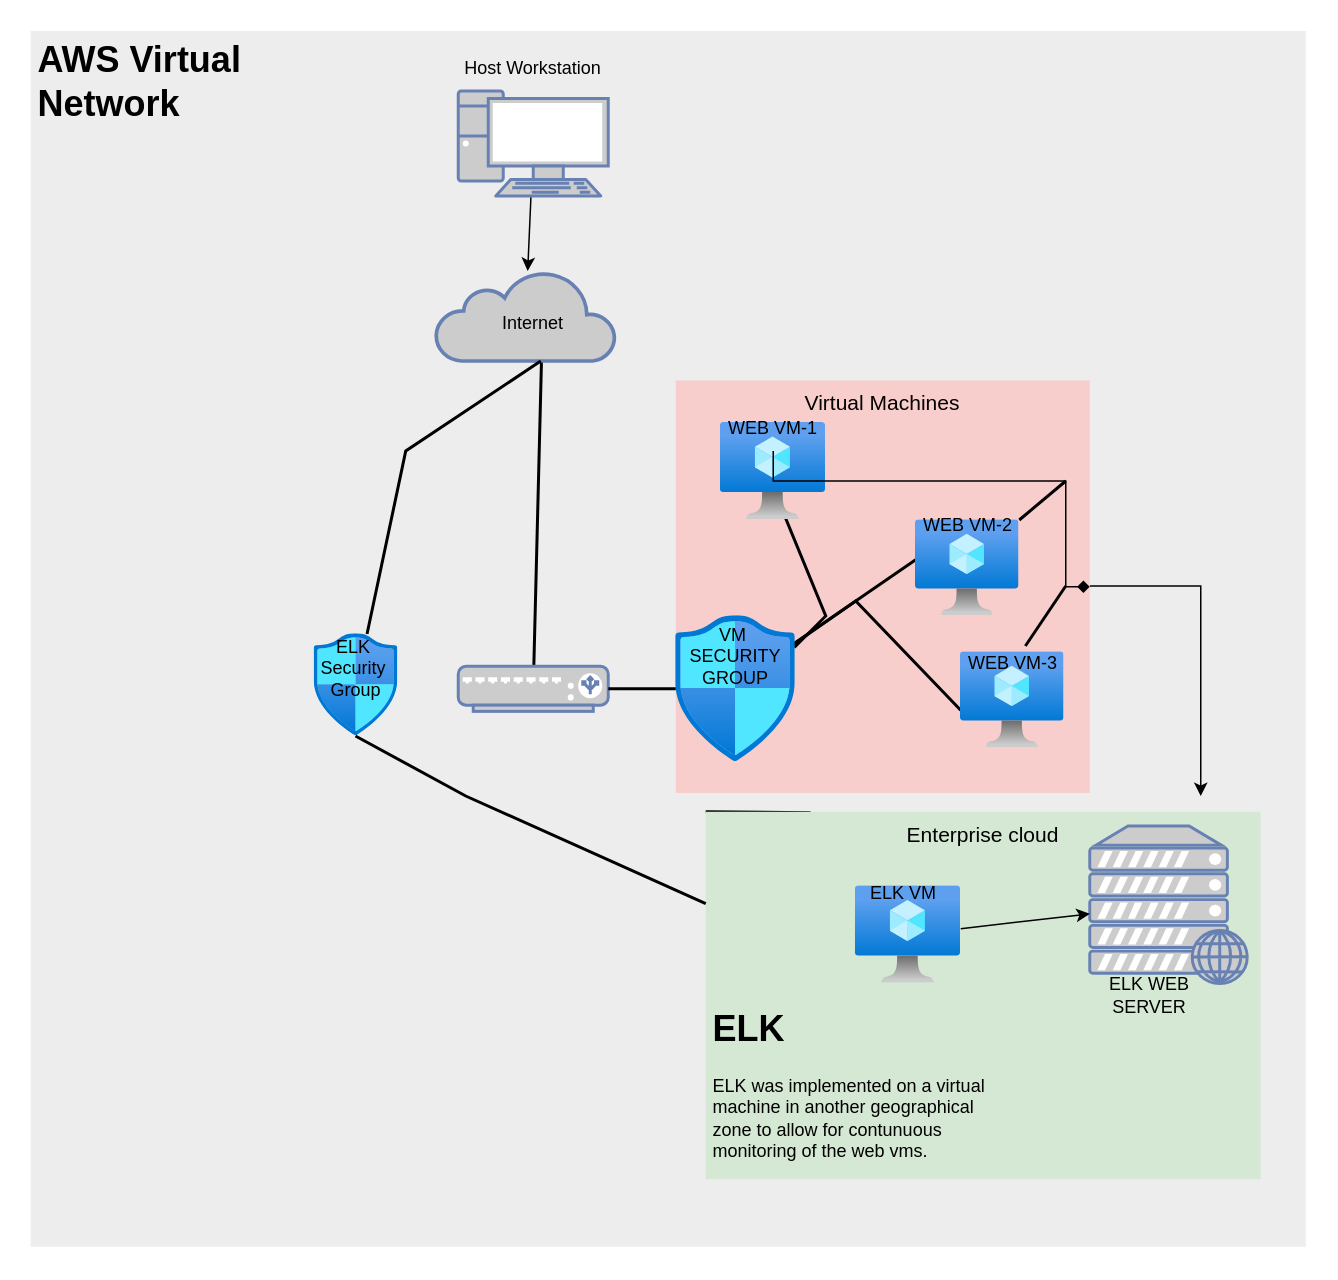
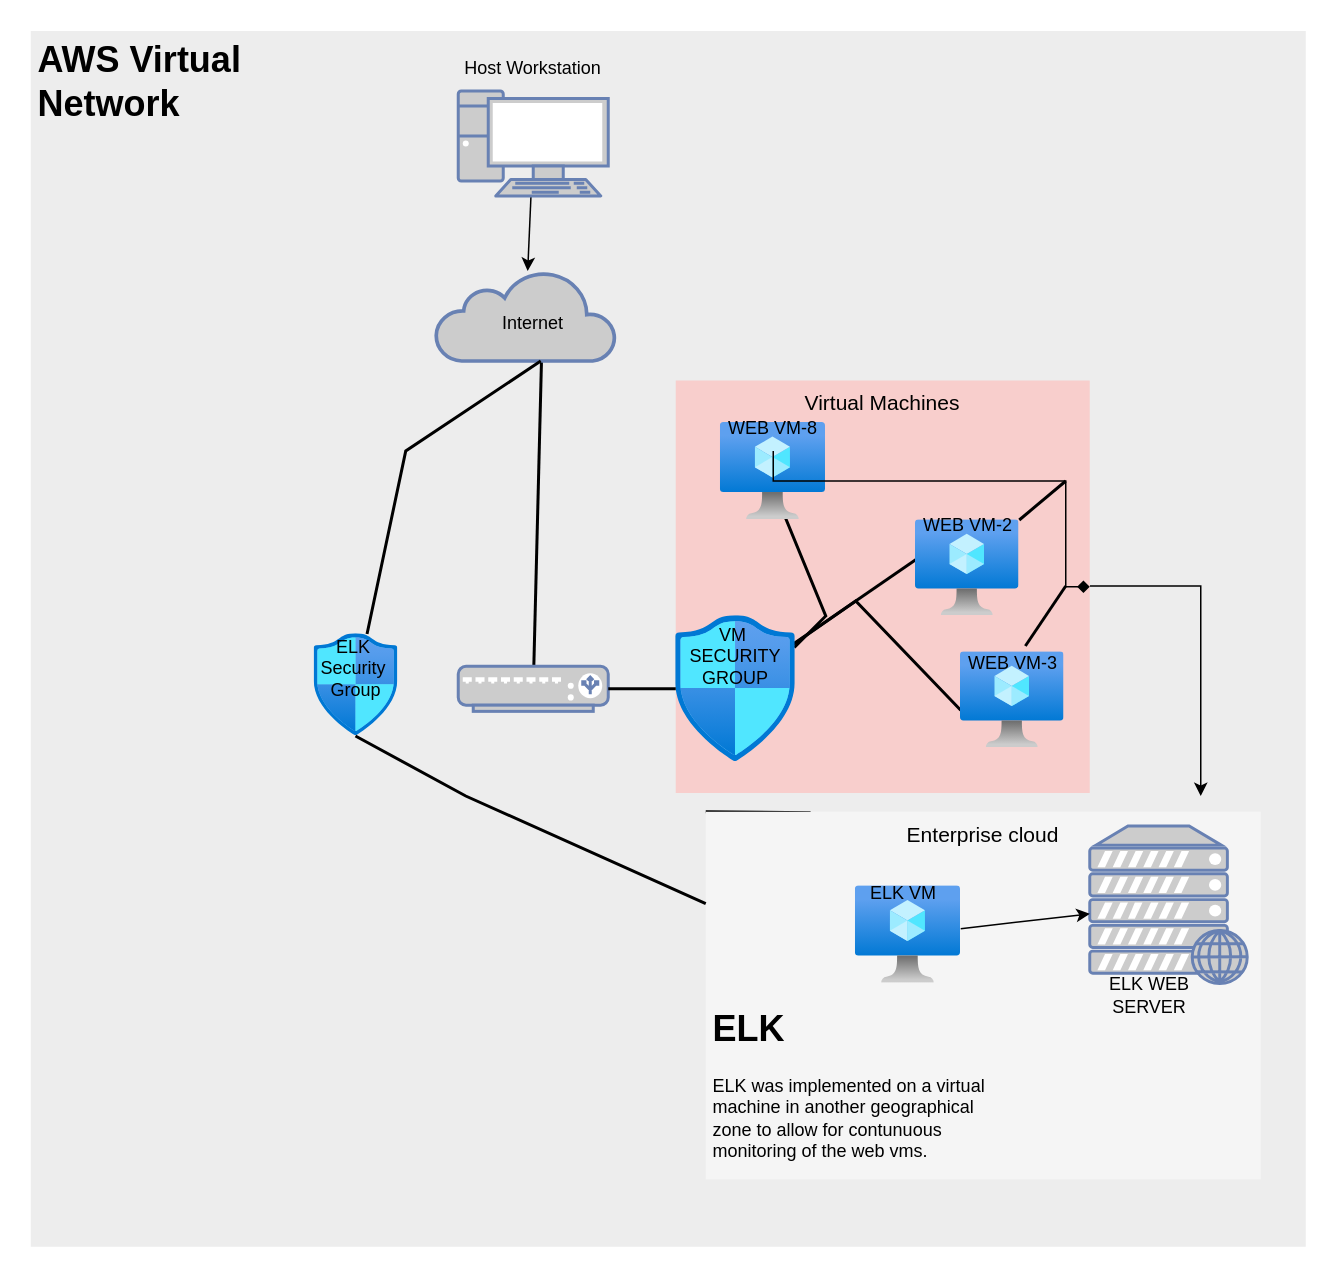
- <mxCell id="20" value="WEB VM-1" style="text;html=1;strokeColor=none;fillColor=none;align=center;verticalAlign=middle;whiteSpace=wrap;rounded=0;" parent="1" vertex="1"><mxGeometry x="480" y="270" width="70" height="30" as="geometry" /></mxCell>
+ <mxCell id="20" value="WEB VM-8" style="text;html=1;strokeColor=none;fillColor=none;align=center;verticalAlign=middle;whiteSpace=wrap;rounded=0;" parent="1" vertex="1"><mxGeometry x="480" y="270" width="70" height="30" as="geometry" /></mxCell>
- <mxCell id="6" value="Enterprise cloud" style="whiteSpace=wrap;html=1;fillColor=#d5e8d4;fontSize=14;strokeColor=none;verticalAlign=top;" parent="1" vertex="1"><mxGeometry x="470" y="540.5" width="369.96" height="245" as="geometry" /></mxCell>
+ <mxCell id="6" value="Enterprise cloud" style="whiteSpace=wrap;html=1;fillColor=#f5f5f5;fontSize=14;strokeColor=none;verticalAlign=top;" parent="1" vertex="1"><mxGeometry x="470" y="540.5" width="369.96" height="245" as="geometry" /></mxCell>
